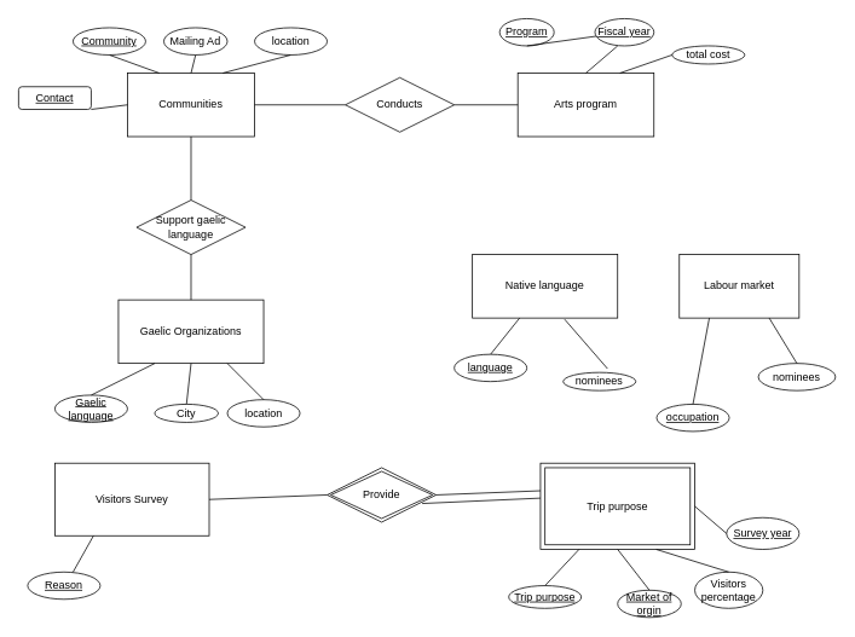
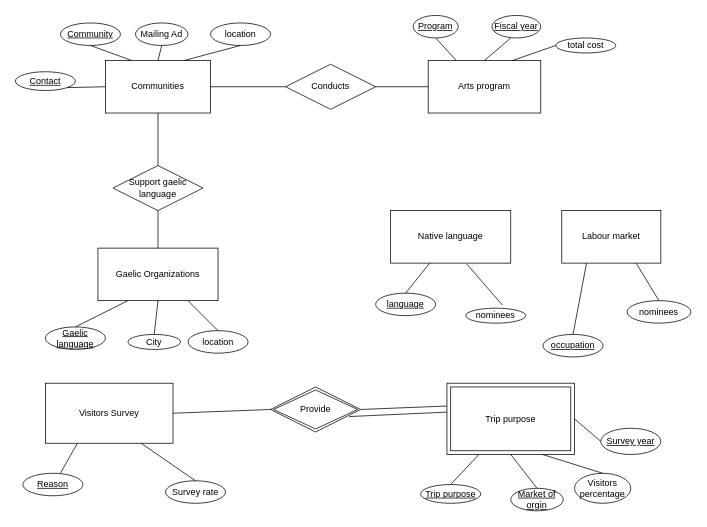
- <mxCell id="19" value="" parent="1" style="endArrow=none;html=1;rounded=0;exitX=0.5;exitY=1;exitDx=0;exitDy=0;" edge="1" source="17" target="54"><mxGeometry as="geometry" relative="1"><mxPoint as="sourcePoint" x="80" y="420" /><mxPoint as="targetPoint" x="240" y="420" /></mxGeometry></mxCell>
+ <mxCell id="19" value="" parent="1" style="endArrow=none;html=1;rounded=0;exitX=0.5;exitY=1;exitDx=0;exitDy=0;entryX=0.25;entryY=0;entryDx=0;entryDy=0;" edge="1" source="17" target="4"><mxGeometry as="geometry" relative="1"><mxPoint as="sourcePoint" x="80" y="420" /><mxPoint as="targetPoint" x="240" y="420" /></mxGeometry></mxCell>
- <mxCell id="55" value="Contact" parent="1" vertex="1" style="whiteSpace=wrap;html=1;align=center;fontStyle=4;rounded=1;"><mxGeometry as="geometry" height="25" width="80" x="20" y="95" /></mxCell>
+ <mxCell id="55" value="Contact" parent="1" vertex="1" style="ellipse;whiteSpace=wrap;html=1;align=center;fontStyle=4;"><mxGeometry as="geometry" height="25" width="80" x="20" y="95" /></mxCell>
+ <mxCell id="34" value="" parent="1" style="endArrow=none;html=1;rounded=0;entryX=0.75;entryY=1;entryDx=0;entryDy=0;exitX=0.5;exitY=0;exitDx=0;exitDy=0;" edge="1" source="32" target="28"><mxGeometry as="geometry" relative="1"><mxPoint as="sourcePoint" x="30" y="690" /><mxPoint as="targetPoint" x="190" y="690" /></mxGeometry></mxCell>
+ <mxCell id="32" value="Survey rate" parent="1" vertex="1" style="ellipse;whiteSpace=wrap;html=1;align=center;"><mxGeometry as="geometry" height="30" width="80" x="220" y="640" /></mxCell>
